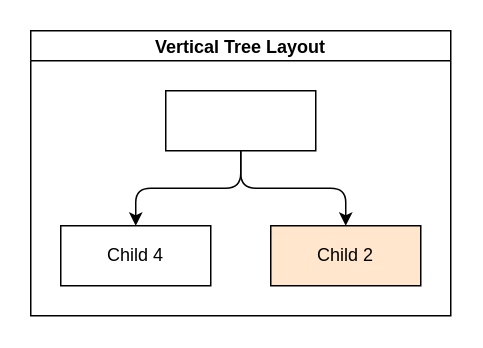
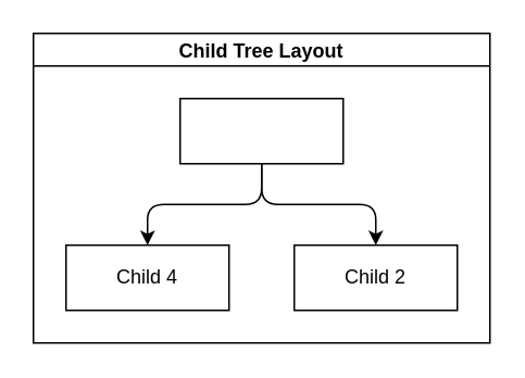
- <mxCell id="2" value="Vertical Tree Layout" style="swimlane;startSize=20;horizontal=1;childLayout=treeLayout;horizontalTree=0;resizable=0;containerType=tree;fontSize=12;" vertex="1" parent="1"><mxGeometry x="20" y="20" width="280" height="190" as="geometry" /></mxCell>
+ <mxCell id="2" value="Child Tree Layout" style="swimlane;startSize=20;horizontal=1;childLayout=treeLayout;horizontalTree=0;resizable=0;containerType=tree;fontSize=12;" vertex="1" parent="1"><mxGeometry x="20" y="20" width="280" height="190" as="geometry" /></mxCell>
- <mxCell id="6" value="Child 2" style="whiteSpace=wrap;html=1;fillColor=#ffe6cc;" vertex="1" parent="2"><mxGeometry x="160" y="130" width="100" height="40" as="geometry" /></mxCell>
+ <mxCell id="6" value="Child 2" style="whiteSpace=wrap;html=1;" vertex="1" parent="2"><mxGeometry x="160" y="130" width="100" height="40" as="geometry" /></mxCell>
